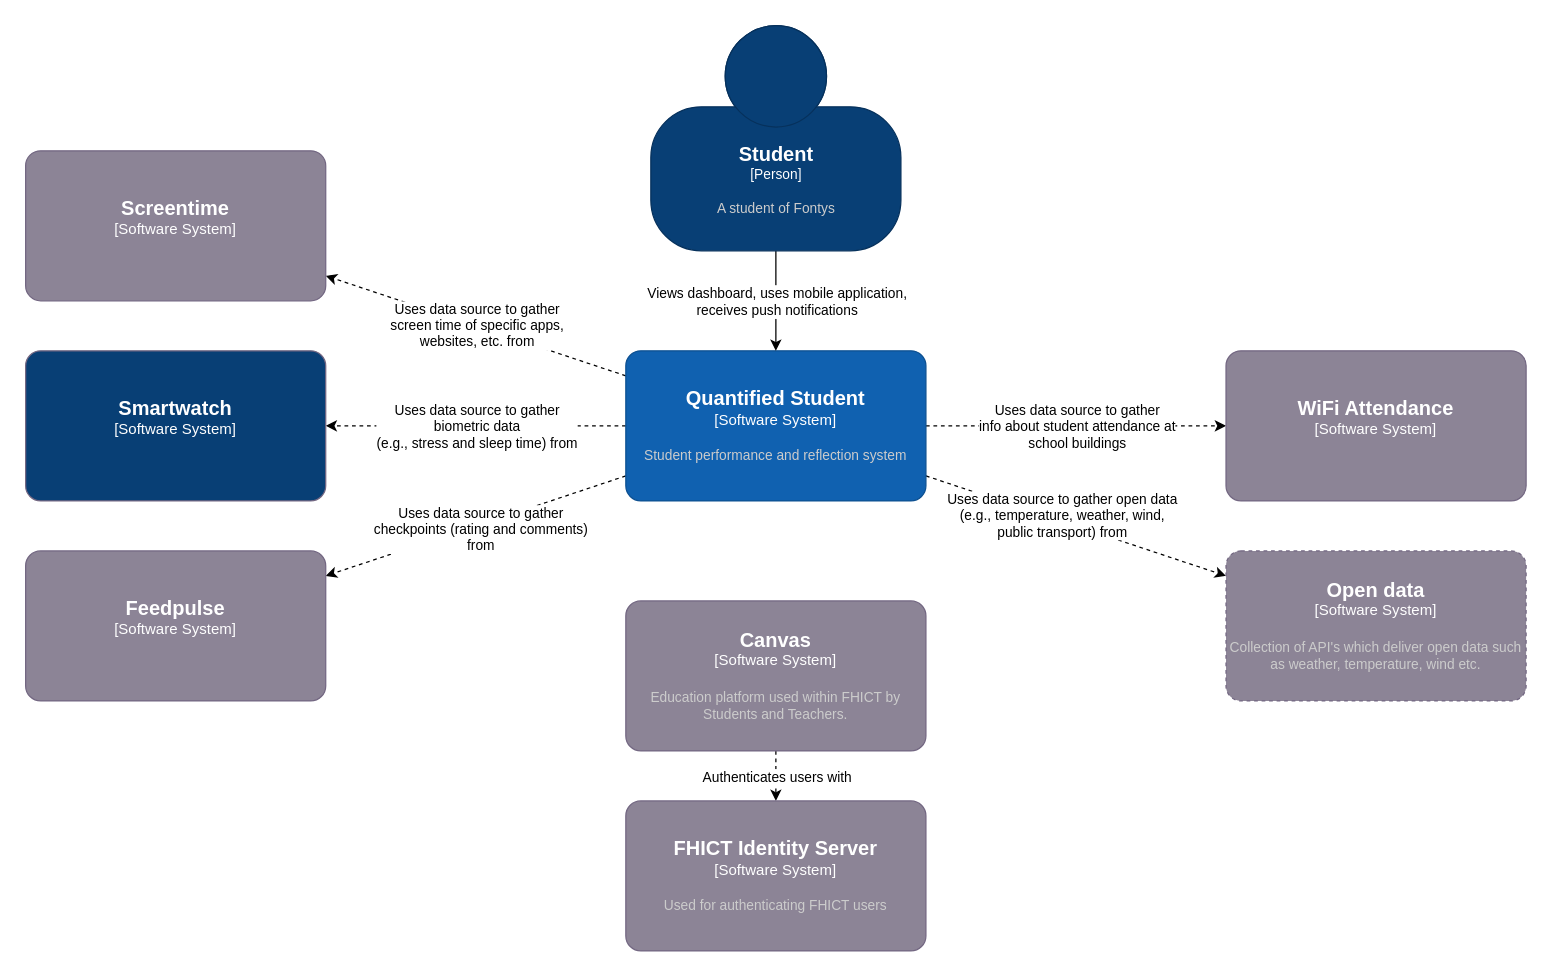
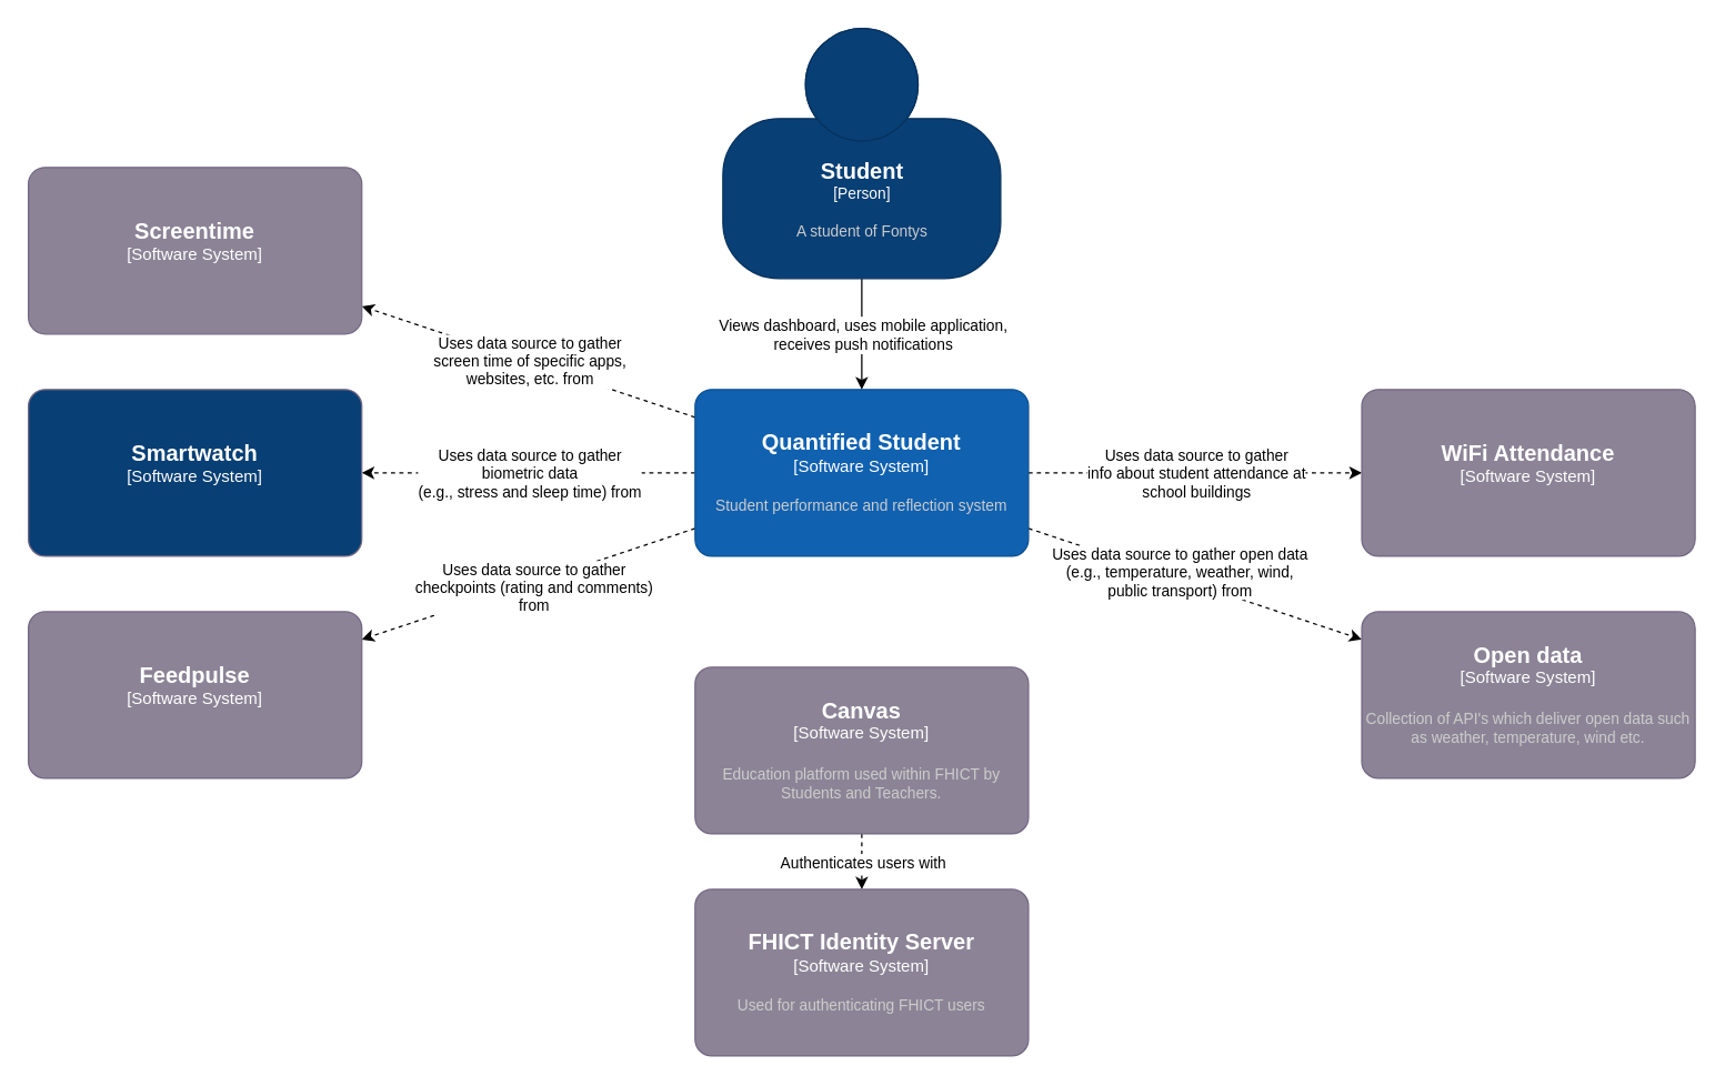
- <mxCell id="20" value="&lt;font style=&quot;font-size: 16px&quot;&gt;&lt;b&gt;Open data&lt;/b&gt;&lt;/font&gt;&lt;div&gt;[Software System]&lt;/div&gt;&lt;br&gt;&lt;div&gt;&lt;font style=&quot;font-size: 11px&quot;&gt;&lt;font color=&quot;#cccccc&quot;&gt;Collection of API's which deliver open data such as weather, temperature, wind etc.&lt;/font&gt;&lt;/div&gt;" style="rounded=1;whiteSpace=wrap;html=1;labelBackgroundColor=none;fillColor=#8C8496;fontColor=#ffffff;align=center;arcSize=10;strokeColor=#736782;metaEdit=1;resizable=0;points=[[0.25,0,0],[0.5,0,0],[0.75,0,0],[1,0.25,0],[1,0.5,0],[1,0.75,0],[0.75,1,0],[0.5,1,0],[0.25,1,0],[0,0.75,0],[0,0.5,0],[0,0.25,0]];dashed=1;" vertex="1" parent="1"><mxGeometry x="980" y="440" width="240" height="120" as="geometry" /></mxCell>
+ <mxCell id="20" value="&lt;font style=&quot;font-size: 16px&quot;&gt;&lt;b&gt;Open data&lt;/b&gt;&lt;/font&gt;&lt;div&gt;[Software System]&lt;/div&gt;&lt;br&gt;&lt;div&gt;&lt;font style=&quot;font-size: 11px&quot;&gt;&lt;font color=&quot;#cccccc&quot;&gt;Collection of API's which deliver open data such as weather, temperature, wind etc.&lt;/font&gt;&lt;/div&gt;" style="rounded=1;whiteSpace=wrap;html=1;labelBackgroundColor=none;fillColor=#8C8496;fontColor=#ffffff;align=center;arcSize=10;strokeColor=#736782;metaEdit=1;resizable=0;points=[[0.25,0,0],[0.5,0,0],[0.75,0,0],[1,0.25,0],[1,0.5,0],[1,0.75,0],[0.75,1,0],[0.5,1,0],[0.25,1,0],[0,0.75,0],[0,0.5,0],[0,0.25,0]];" vertex="1" parent="1"><mxGeometry x="980" y="440" width="240" height="120" as="geometry" /></mxCell>
